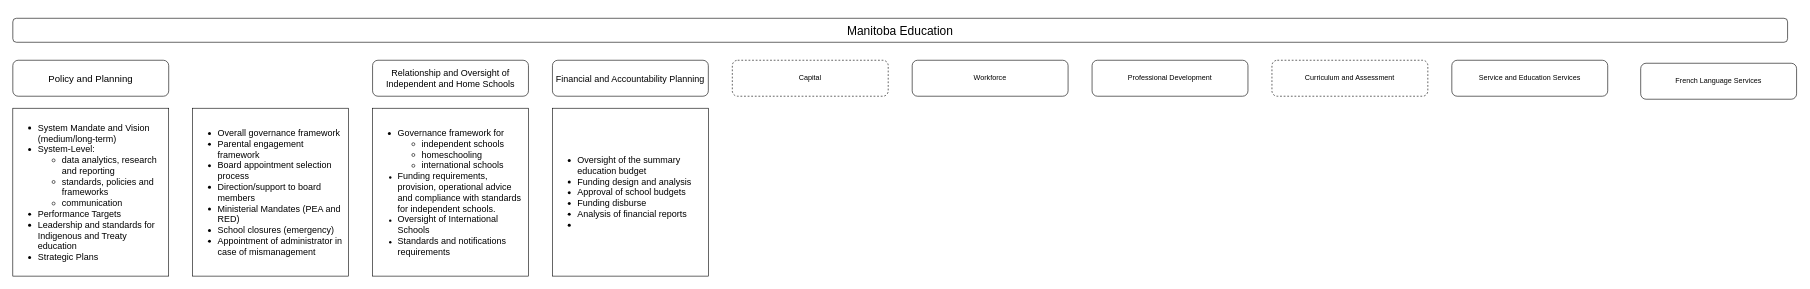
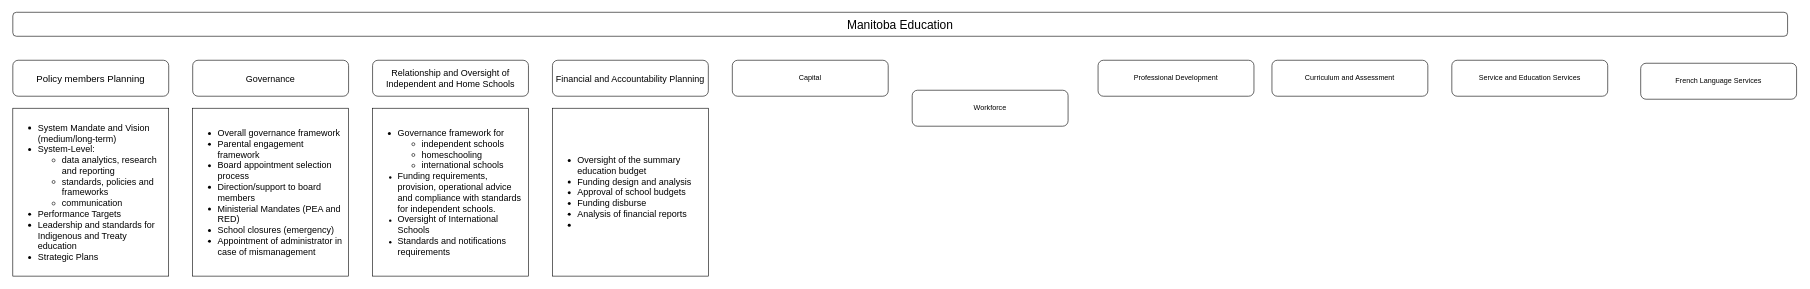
- <mxCell id="2" value="&lt;font style=&quot;font-size: 20px&quot;&gt;Manitoba Education&lt;/font&gt;" style="rounded=1;whiteSpace=wrap;html=1;" vertex="1" parent="1"><mxGeometry x="20" y="30" width="2960" height="40" as="geometry" /></mxCell>
+ <mxCell id="2" value="&lt;font style=&quot;font-size: 20px&quot;&gt;Manitoba Education&lt;/font&gt;" style="rounded=1;whiteSpace=wrap;html=1;" vertex="1" parent="1"><mxGeometry x="20" y="20" width="2960" height="40" as="geometry" /></mxCell>
- <mxCell id="3" value="&lt;font style=&quot;font-size: 16px&quot;&gt;Policy and Planning&lt;/font&gt;" style="rounded=1;whiteSpace=wrap;html=1;" vertex="1" parent="1"><mxGeometry x="20" y="100" width="260" height="60" as="geometry" /></mxCell>
+ <mxCell id="3" value="&lt;font style=&quot;font-size: 16px&quot;&gt;Policy members Planning&lt;/font&gt;" style="rounded=1;whiteSpace=wrap;html=1;" vertex="1" parent="1"><mxGeometry x="20" y="100" width="260" height="60" as="geometry" /></mxCell>
+ <mxCell id="4" value="&lt;font style=&quot;font-size: 15px&quot;&gt;Governance&lt;/font&gt;" style="rounded=1;whiteSpace=wrap;html=1;" vertex="1" parent="1"><mxGeometry x="320" y="100" width="260" height="60" as="geometry" /></mxCell>
- <mxCell id="7" value="Capital" style="rounded=1;whiteSpace=wrap;html=1;dashed=1;" vertex="1" parent="1"><mxGeometry x="1220" y="100" width="260" height="60" as="geometry" /></mxCell>
+ <mxCell id="7" value="Capital" style="rounded=1;whiteSpace=wrap;html=1;" vertex="1" parent="1"><mxGeometry x="1220" y="100" width="260" height="60" as="geometry" /></mxCell>
- <mxCell id="8" value="Workforce" style="rounded=1;whiteSpace=wrap;html=1;" vertex="1" parent="1"><mxGeometry x="1520" y="100" width="260" height="60" as="geometry" /></mxCell>
+ <mxCell id="8" value="Workforce" style="rounded=1;whiteSpace=wrap;html=1;" vertex="1" parent="1"><mxGeometry x="1520" y="150" width="260" height="60" as="geometry" /></mxCell>
- <mxCell id="9" value="Professional Development" style="rounded=1;whiteSpace=wrap;html=1;" vertex="1" parent="1"><mxGeometry x="1820" y="100" width="260" height="60" as="geometry" /></mxCell>
+ <mxCell id="9" value="Professional Development" style="rounded=1;whiteSpace=wrap;html=1;" vertex="1" parent="1"><mxGeometry x="1830" y="100" width="260" height="60" as="geometry" /></mxCell>
- <mxCell id="10" value="Curriculum and Assessment" style="rounded=1;whiteSpace=wrap;html=1;dashed=1;" vertex="1" parent="1"><mxGeometry x="2120" y="100" width="260" height="60" as="geometry" /></mxCell>
+ <mxCell id="10" value="Curriculum and Assessment" style="rounded=1;whiteSpace=wrap;html=1;" vertex="1" parent="1"><mxGeometry x="2120" y="100" width="260" height="60" as="geometry" /></mxCell>
